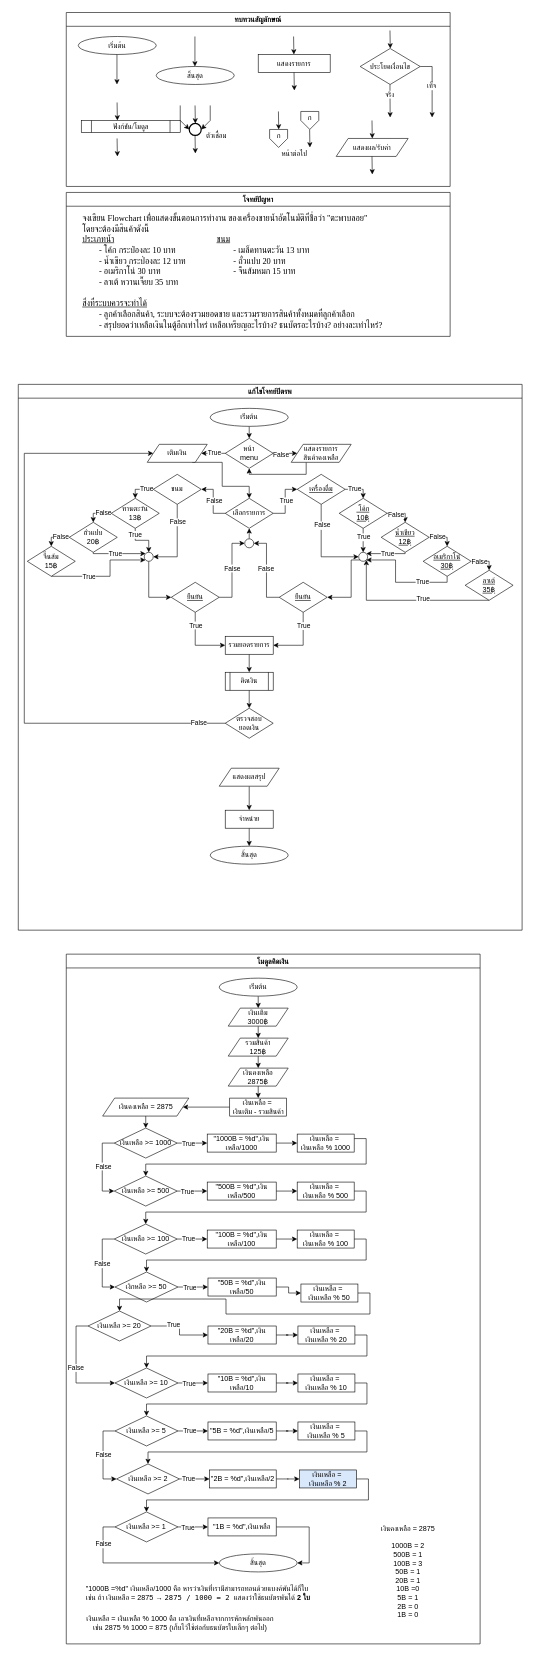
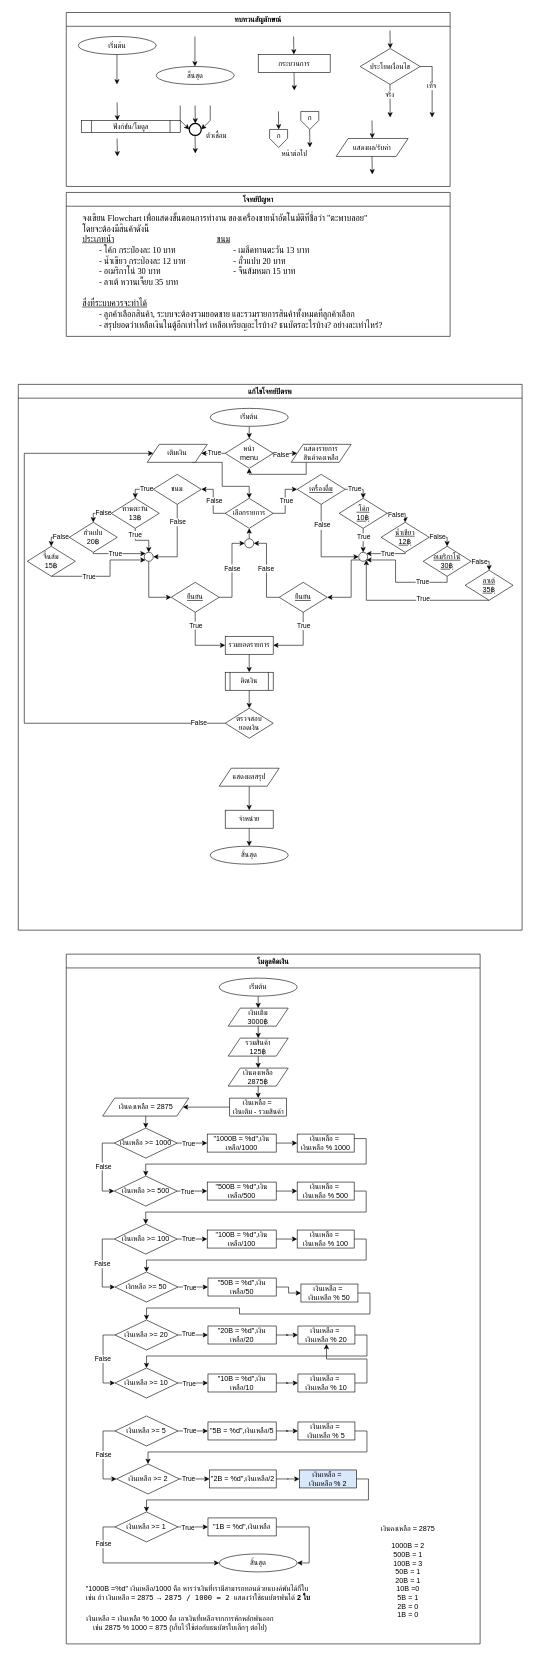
- <mxCell id="7" value="แสดงรายการ" style="rounded=0;whiteSpace=wrap;html=1;fontFamily=Sarabun;fontSource=https%3A%2F%2Ffonts.googleapis.com%2Fcss%3Ffamily%3DSarabun;" parent="2" vertex="1"><mxGeometry x="320" y="70" width="120" height="30" as="geometry" /></mxCell>
+ <mxCell id="7" value="กระบวนการ" style="rounded=0;whiteSpace=wrap;html=1;fontFamily=Sarabun;fontSource=https%3A%2F%2Ffonts.googleapis.com%2Fcss%3Ffamily%3DSarabun;" parent="2" vertex="1"><mxGeometry x="320" y="70" width="120" height="30" as="geometry" /></mxCell>
- <mxCell id="173" value="เงินเหลือ &amp;gt;= 20" style="rhombus;whiteSpace=wrap;html=1;" parent="125" vertex="1"><mxGeometry x="36.25" y="595" width="105" height="50" as="geometry" /></mxCell>
+ <mxCell id="173" value="เงินเหลือ &amp;gt;= 20" style="rhombus;whiteSpace=wrap;html=1;" parent="125" vertex="1"><mxGeometry x="81.25" y="610" width="105" height="50" as="geometry" /></mxCell>
- <mxCell id="194" style="edgeStyle=orthogonalEdgeStyle;rounded=0;orthogonalLoop=1;jettySize=auto;html=1;exitX=1;exitY=0.5;exitDx=0;exitDy=0;entryX=0.5;entryY=0;entryDx=0;entryDy=0;" parent="125" source="195" target="154" edge="1"><mxGeometry relative="1" as="geometry" /></mxCell>
+ <mxCell id="194" style="edgeStyle=orthogonalEdgeStyle;rounded=0;orthogonalLoop=1;jettySize=auto;html=1;exitX=1;exitY=0.5;exitDx=0;exitDy=0;" parent="125" source="195" target="193" edge="1"><mxGeometry relative="1" as="geometry" /></mxCell>
